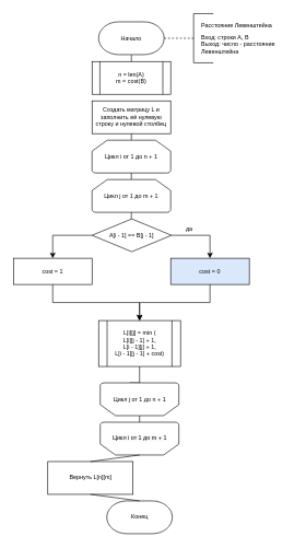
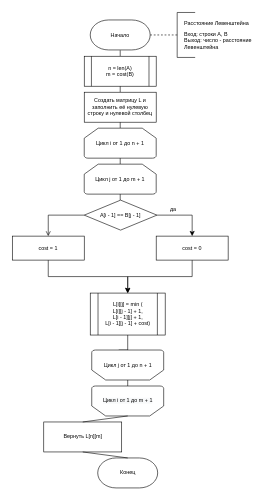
+ <mxCell id="5" value="" style="endArrow=none;html=1;entryX=0.5;entryY=1;entryDx=0;entryDy=0;exitX=0.5;exitY=0;exitDx=0;exitDy=0;edgeStyle=orthogonalEdgeStyle;fontSize=9;" parent="1" source="8" target="4" edge="1"><mxGeometry width="50" height="50" relative="1" as="geometry"><mxPoint x="200" y="213" as="sourcePoint" /><mxPoint x="200" y="143" as="targetPoint" /></mxGeometry></mxCell>
- <mxCell id="22" style="edgeStyle=orthogonalEdgeStyle;rounded=0;orthogonalLoop=1;jettySize=auto;html=1;exitX=0;exitY=0.5;exitDx=0;exitDy=0;entryX=0.5;entryY=0;entryDx=0;entryDy=0;" edge="1" parent="1" source="24" target="28"><mxGeometry relative="1" as="geometry" /></mxCell>
+ <mxCell id="22" style="edgeStyle=orthogonalEdgeStyle;rounded=0;orthogonalLoop=1;jettySize=auto;html=1;exitX=0;exitY=0.5;exitDx=0;exitDy=0;entryX=0.5;entryY=0;entryDx=0;entryDy=0;endArrow=open;" edge="1" parent="1" source="24" target="28"><mxGeometry relative="1" as="geometry" /></mxCell>
- <mxCell id="26" value="&lt;font style=&quot;font-size: 9px;&quot;&gt;cost = 0&lt;br&gt;&lt;/font&gt;" style="whiteSpace=wrap;html=1;fillColor=#dae8fc;" vertex="1" parent="1"><mxGeometry x="260" y="393" width="120" height="40" as="geometry" /></mxCell>
+ <mxCell id="26" value="&lt;font style=&quot;font-size: 9px;&quot;&gt;cost = 0&lt;br&gt;&lt;/font&gt;" style="whiteSpace=wrap;html=1;" vertex="1" parent="1"><mxGeometry x="260" y="393" width="120" height="40" as="geometry" /></mxCell>
